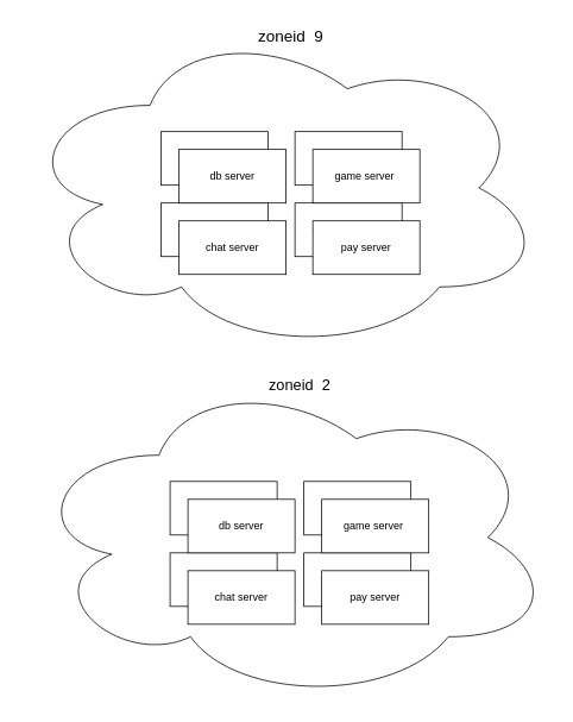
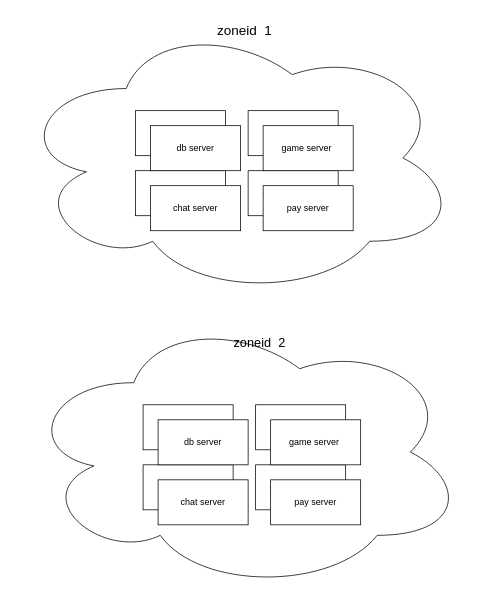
- <mxCell id="12" value="&lt;font style=&quot;font-size: 18px;&quot;&gt;zoneid&amp;nbsp; 9&lt;/font&gt;" style="text;html=1;align=center;verticalAlign=middle;resizable=0;points=[];autosize=1;strokeColor=none;fillColor=none;" vertex="1" parent="2"><mxGeometry x="255" y="-5" width="100" height="40" as="geometry" /></mxCell>
+ <mxCell id="12" value="&lt;font style=&quot;font-size: 18px;&quot;&gt;zoneid&amp;nbsp; 1&lt;/font&gt;" style="text;html=1;align=center;verticalAlign=middle;resizable=0;points=[];autosize=1;strokeColor=none;fillColor=none;" vertex="1" parent="2"><mxGeometry x="255" y="-5" width="100" height="40" as="geometry" /></mxCell>
- <mxCell id="23" value="&lt;font style=&quot;font-size: 17px;&quot;&gt;zoneid&amp;nbsp; 2&lt;/font&gt;" style="text;html=1;align=center;verticalAlign=middle;resizable=0;points=[];autosize=1;strokeColor=none;fillColor=none;" vertex="1" parent="13"><mxGeometry x="260" width="90" height="30" as="geometry" /></mxCell>
+ <mxCell id="23" value="&lt;font style=&quot;font-size: 17px;&quot;&gt;zoneid&amp;nbsp; 2&lt;/font&gt;" style="text;html=1;align=center;verticalAlign=middle;resizable=0;points=[];autosize=1;strokeColor=none;fillColor=none;" vertex="1" parent="13"><mxGeometry x="270" y="25" width="90" height="30" as="geometry" /></mxCell>
